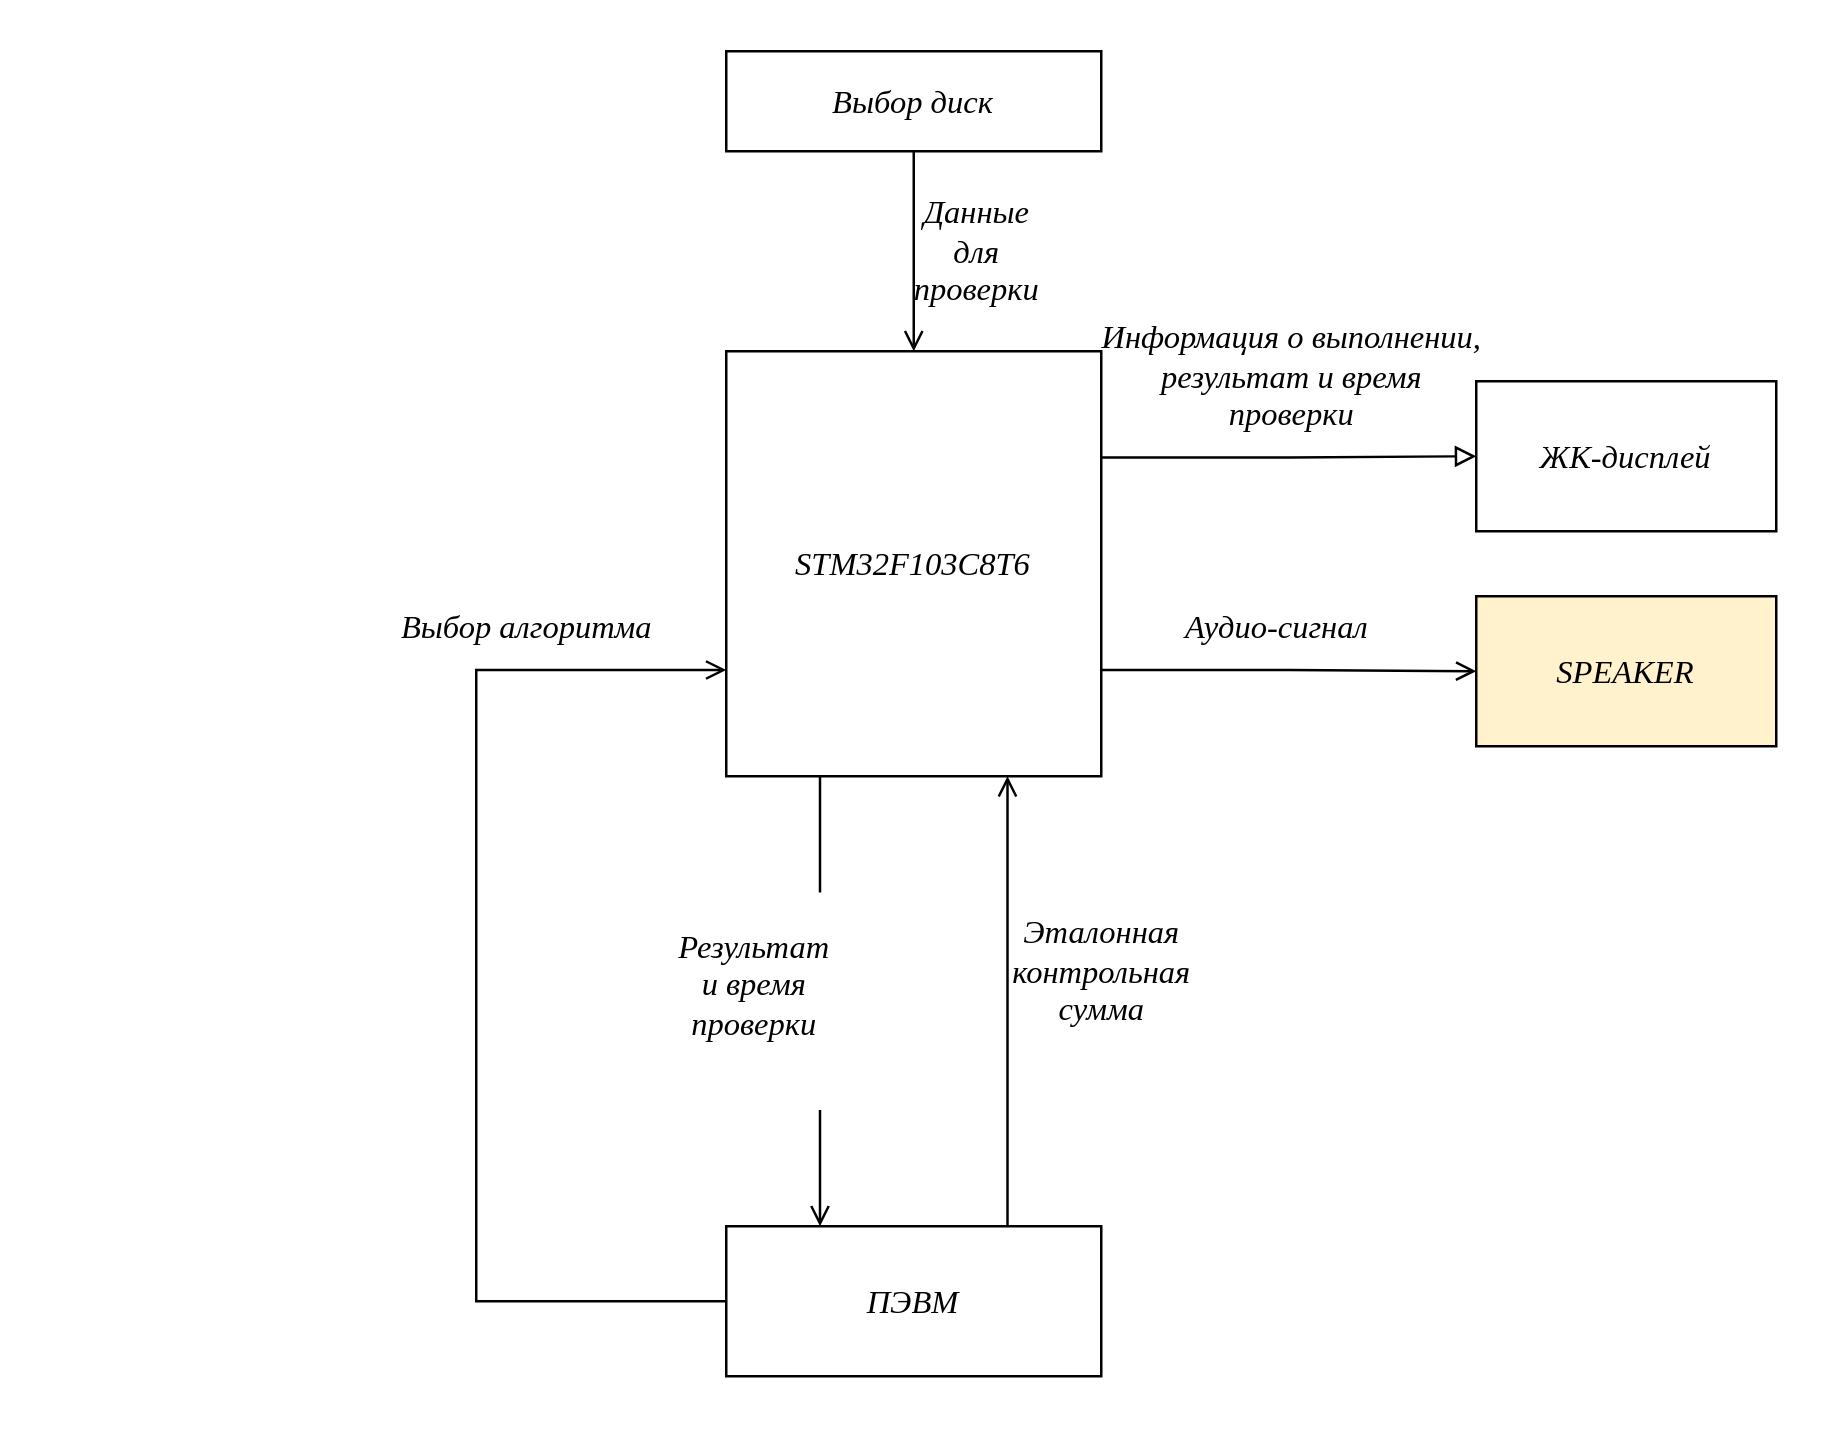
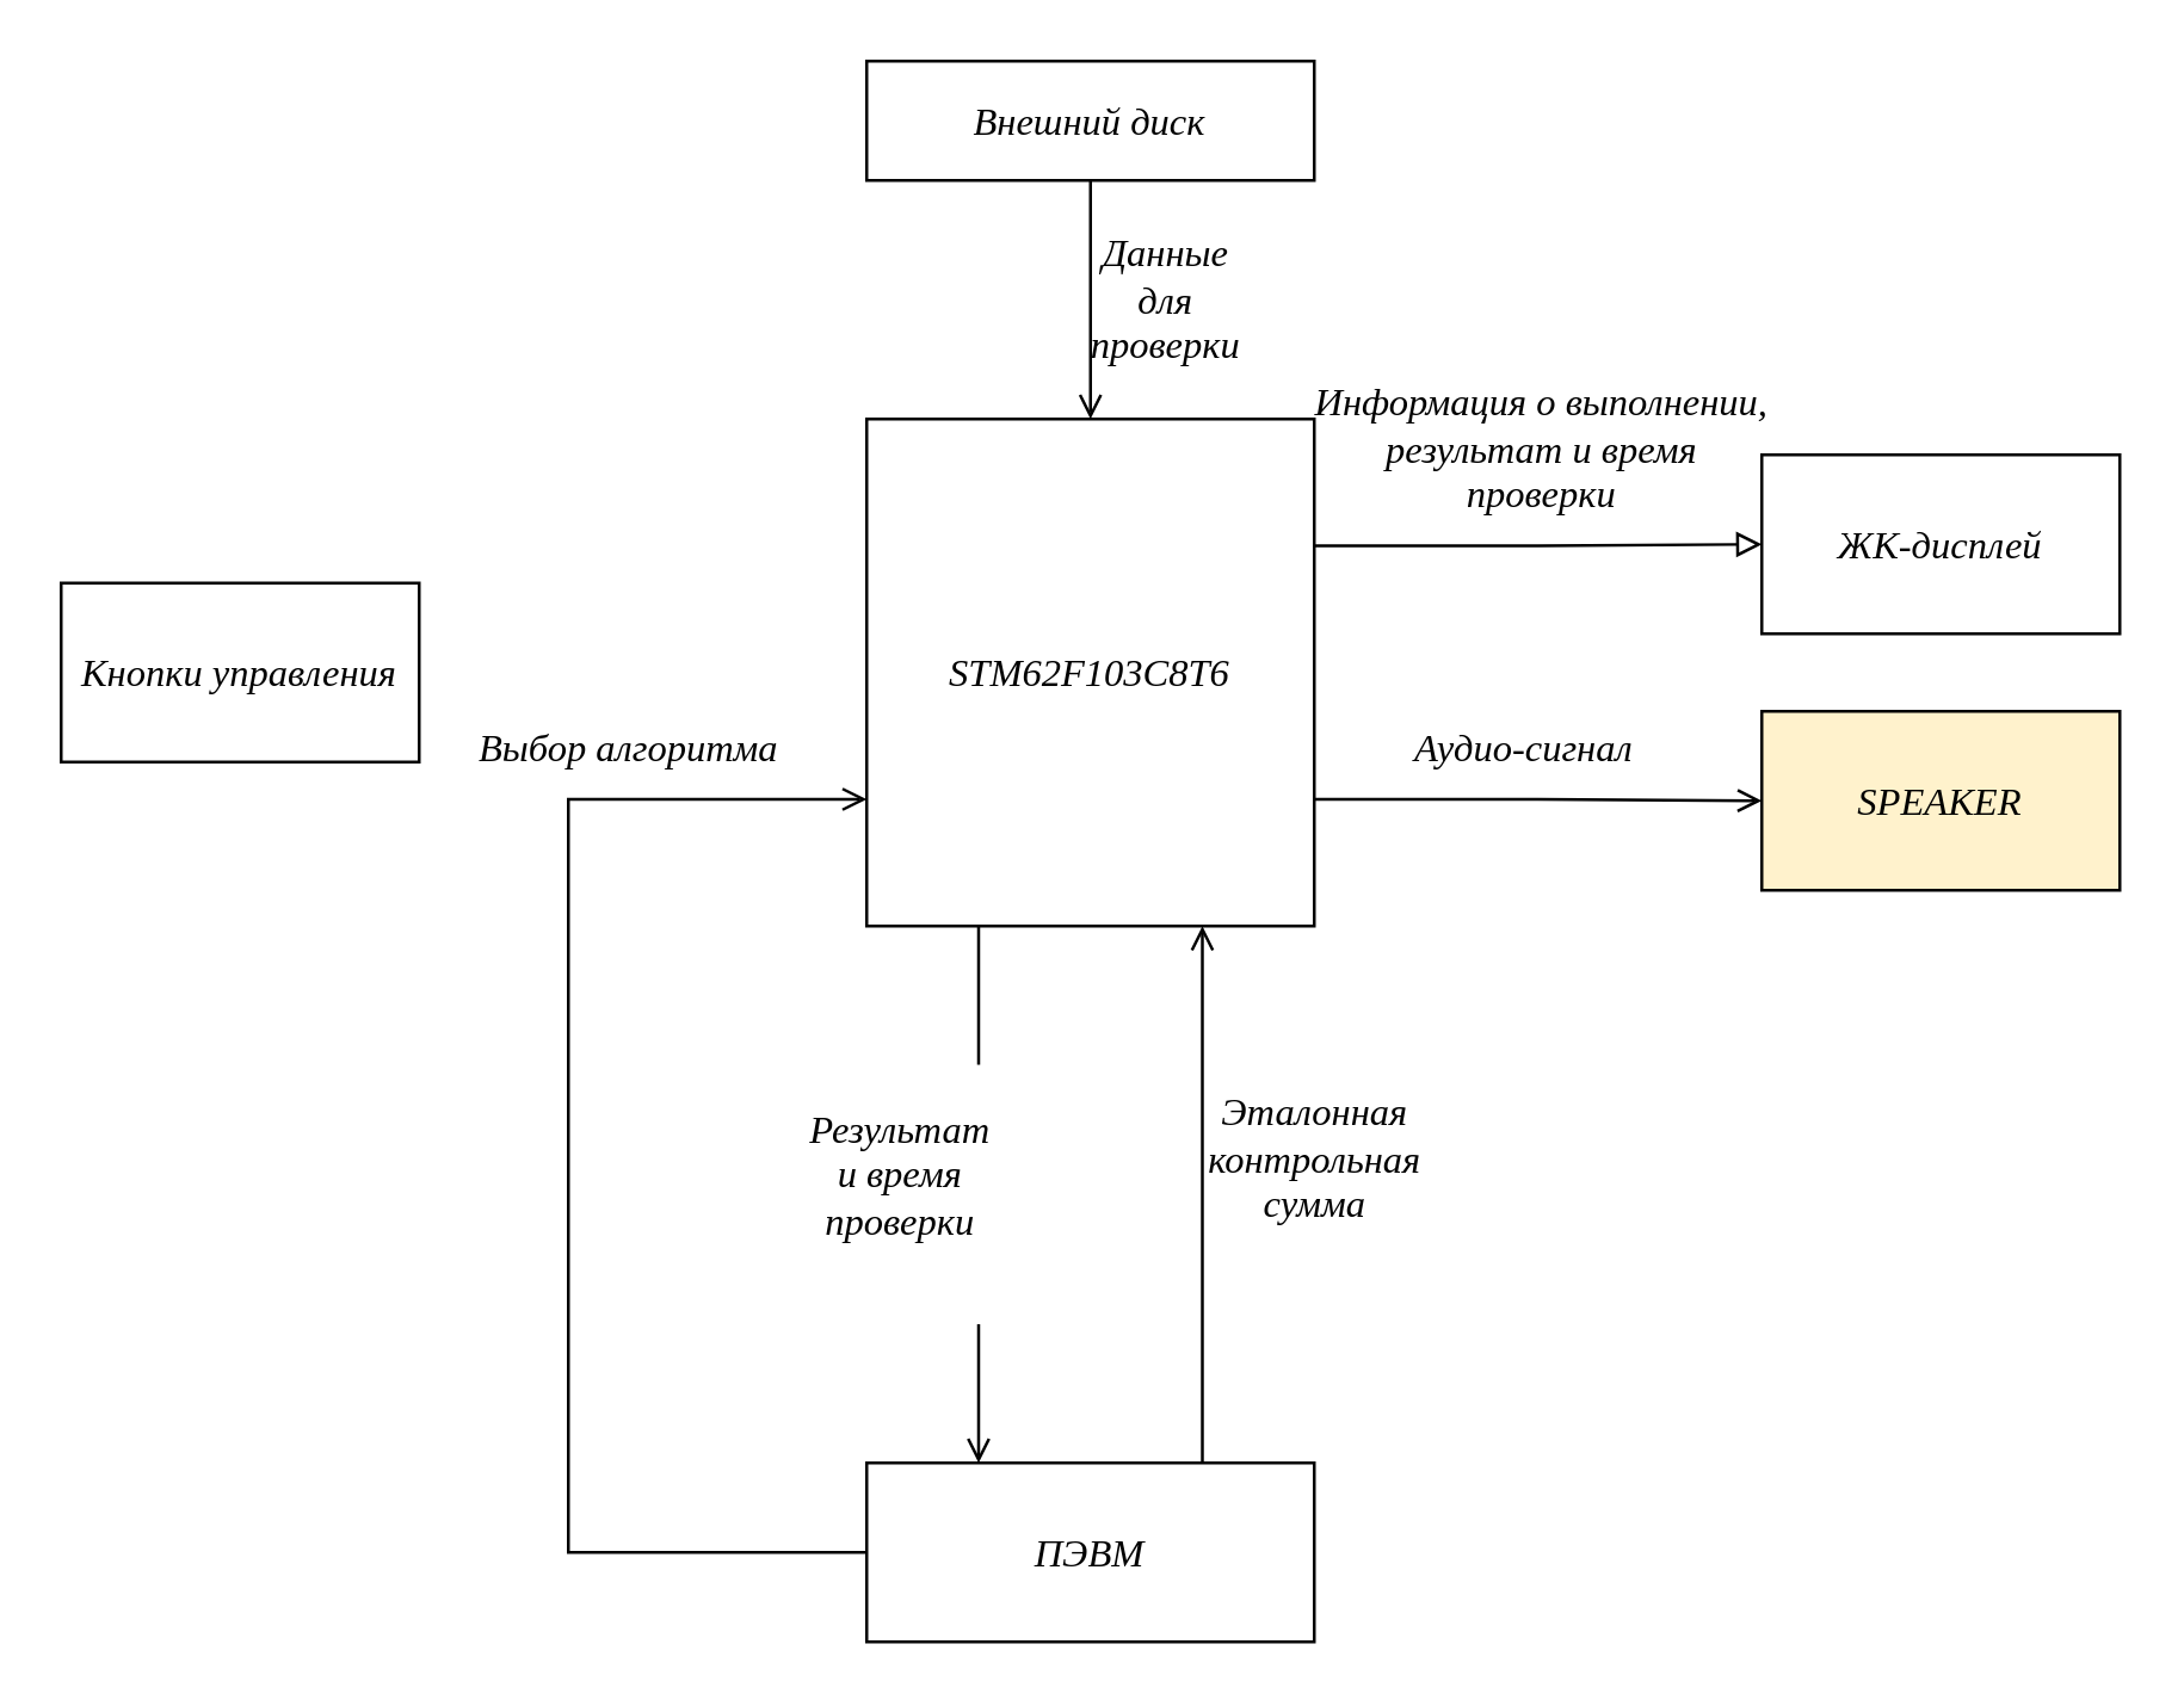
- <mxCell id="13" value="Выбор диск" style="rounded=0;whiteSpace=wrap;html=1;fontFamily=GOSTRUS Type A;fontSize=13;fontStyle=2;movable=1;resizable=1;rotatable=1;deletable=1;editable=1;locked=0;connectable=1;" parent="1" vertex="1"><mxGeometry x="290" y="20" width="150" height="40" as="geometry" /></mxCell>
+ <mxCell id="13" value="Внешний диск" style="rounded=0;whiteSpace=wrap;html=1;fontFamily=GOSTRUS Type A;fontSize=13;fontStyle=2;movable=1;resizable=1;rotatable=1;deletable=1;editable=1;locked=0;connectable=1;" parent="1" vertex="1"><mxGeometry x="290" y="20" width="150" height="40" as="geometry" /></mxCell>
+ <mxCell id="10" value="Кнопки управления" style="rounded=0;whiteSpace=wrap;html=1;fontFamily=GOSTRUS Type A;fontSize=13;fontStyle=2;movable=1;resizable=1;rotatable=1;deletable=1;editable=1;locked=0;connectable=1;" parent="1" vertex="1"><mxGeometry x="20" y="195" width="120" height="60" as="geometry" /></mxCell>
- <mxCell id="5" value="STM32F103C8T6" style="rounded=0;whiteSpace=wrap;html=1;fontFamily=GOSTRUS Type A;fontSize=13;fontStyle=2;movable=1;resizable=1;rotatable=1;deletable=1;editable=1;locked=0;connectable=1;" parent="1" vertex="1"><mxGeometry x="290" y="140" width="150" height="170" as="geometry" /></mxCell>
+ <mxCell id="5" value="STM62F103C8T6" style="rounded=0;whiteSpace=wrap;html=1;fontFamily=GOSTRUS Type A;fontSize=13;fontStyle=2;movable=1;resizable=1;rotatable=1;deletable=1;editable=1;locked=0;connectable=1;" parent="1" vertex="1"><mxGeometry x="290" y="140" width="150" height="170" as="geometry" /></mxCell>
